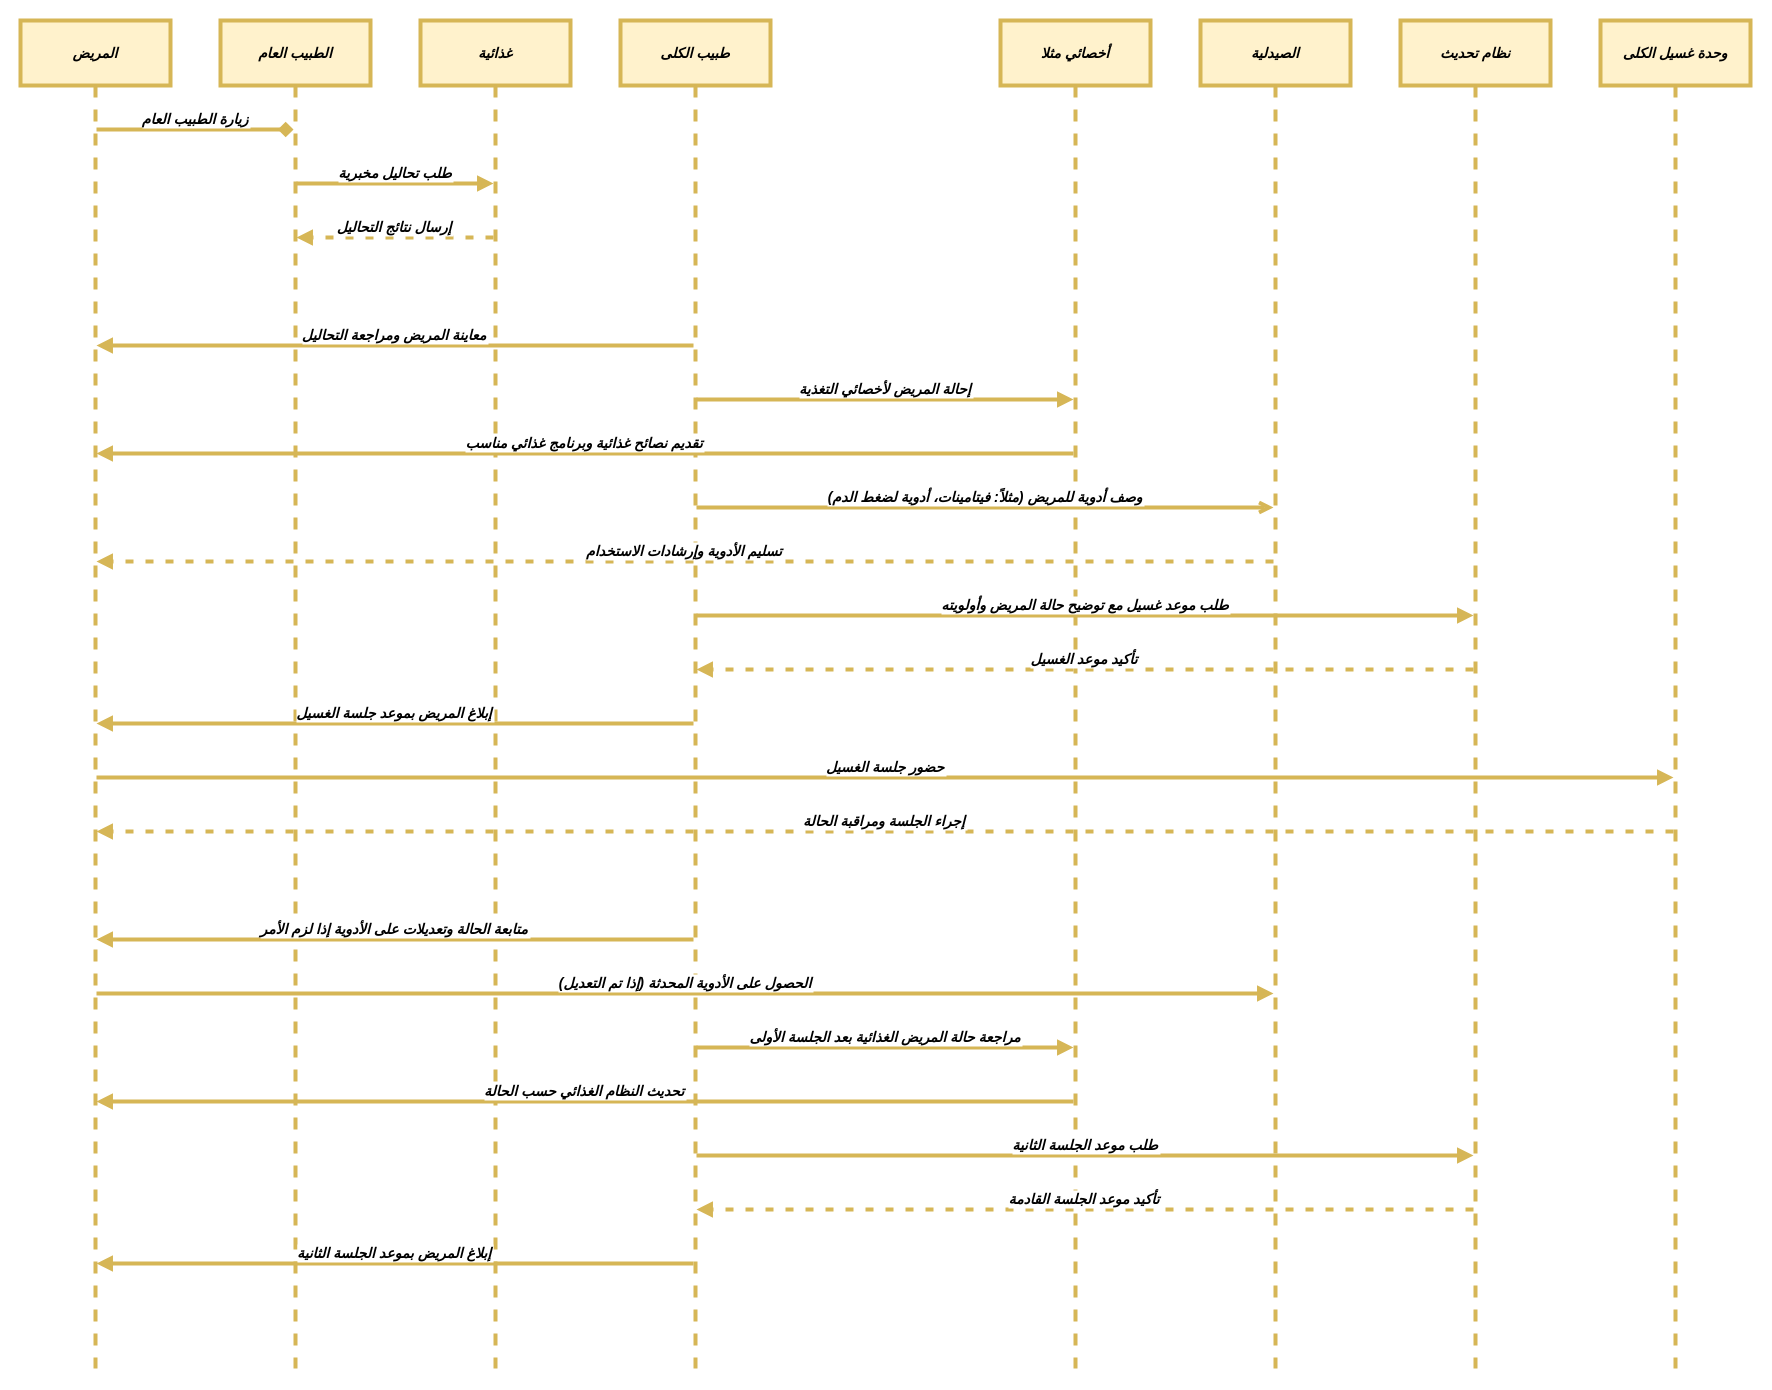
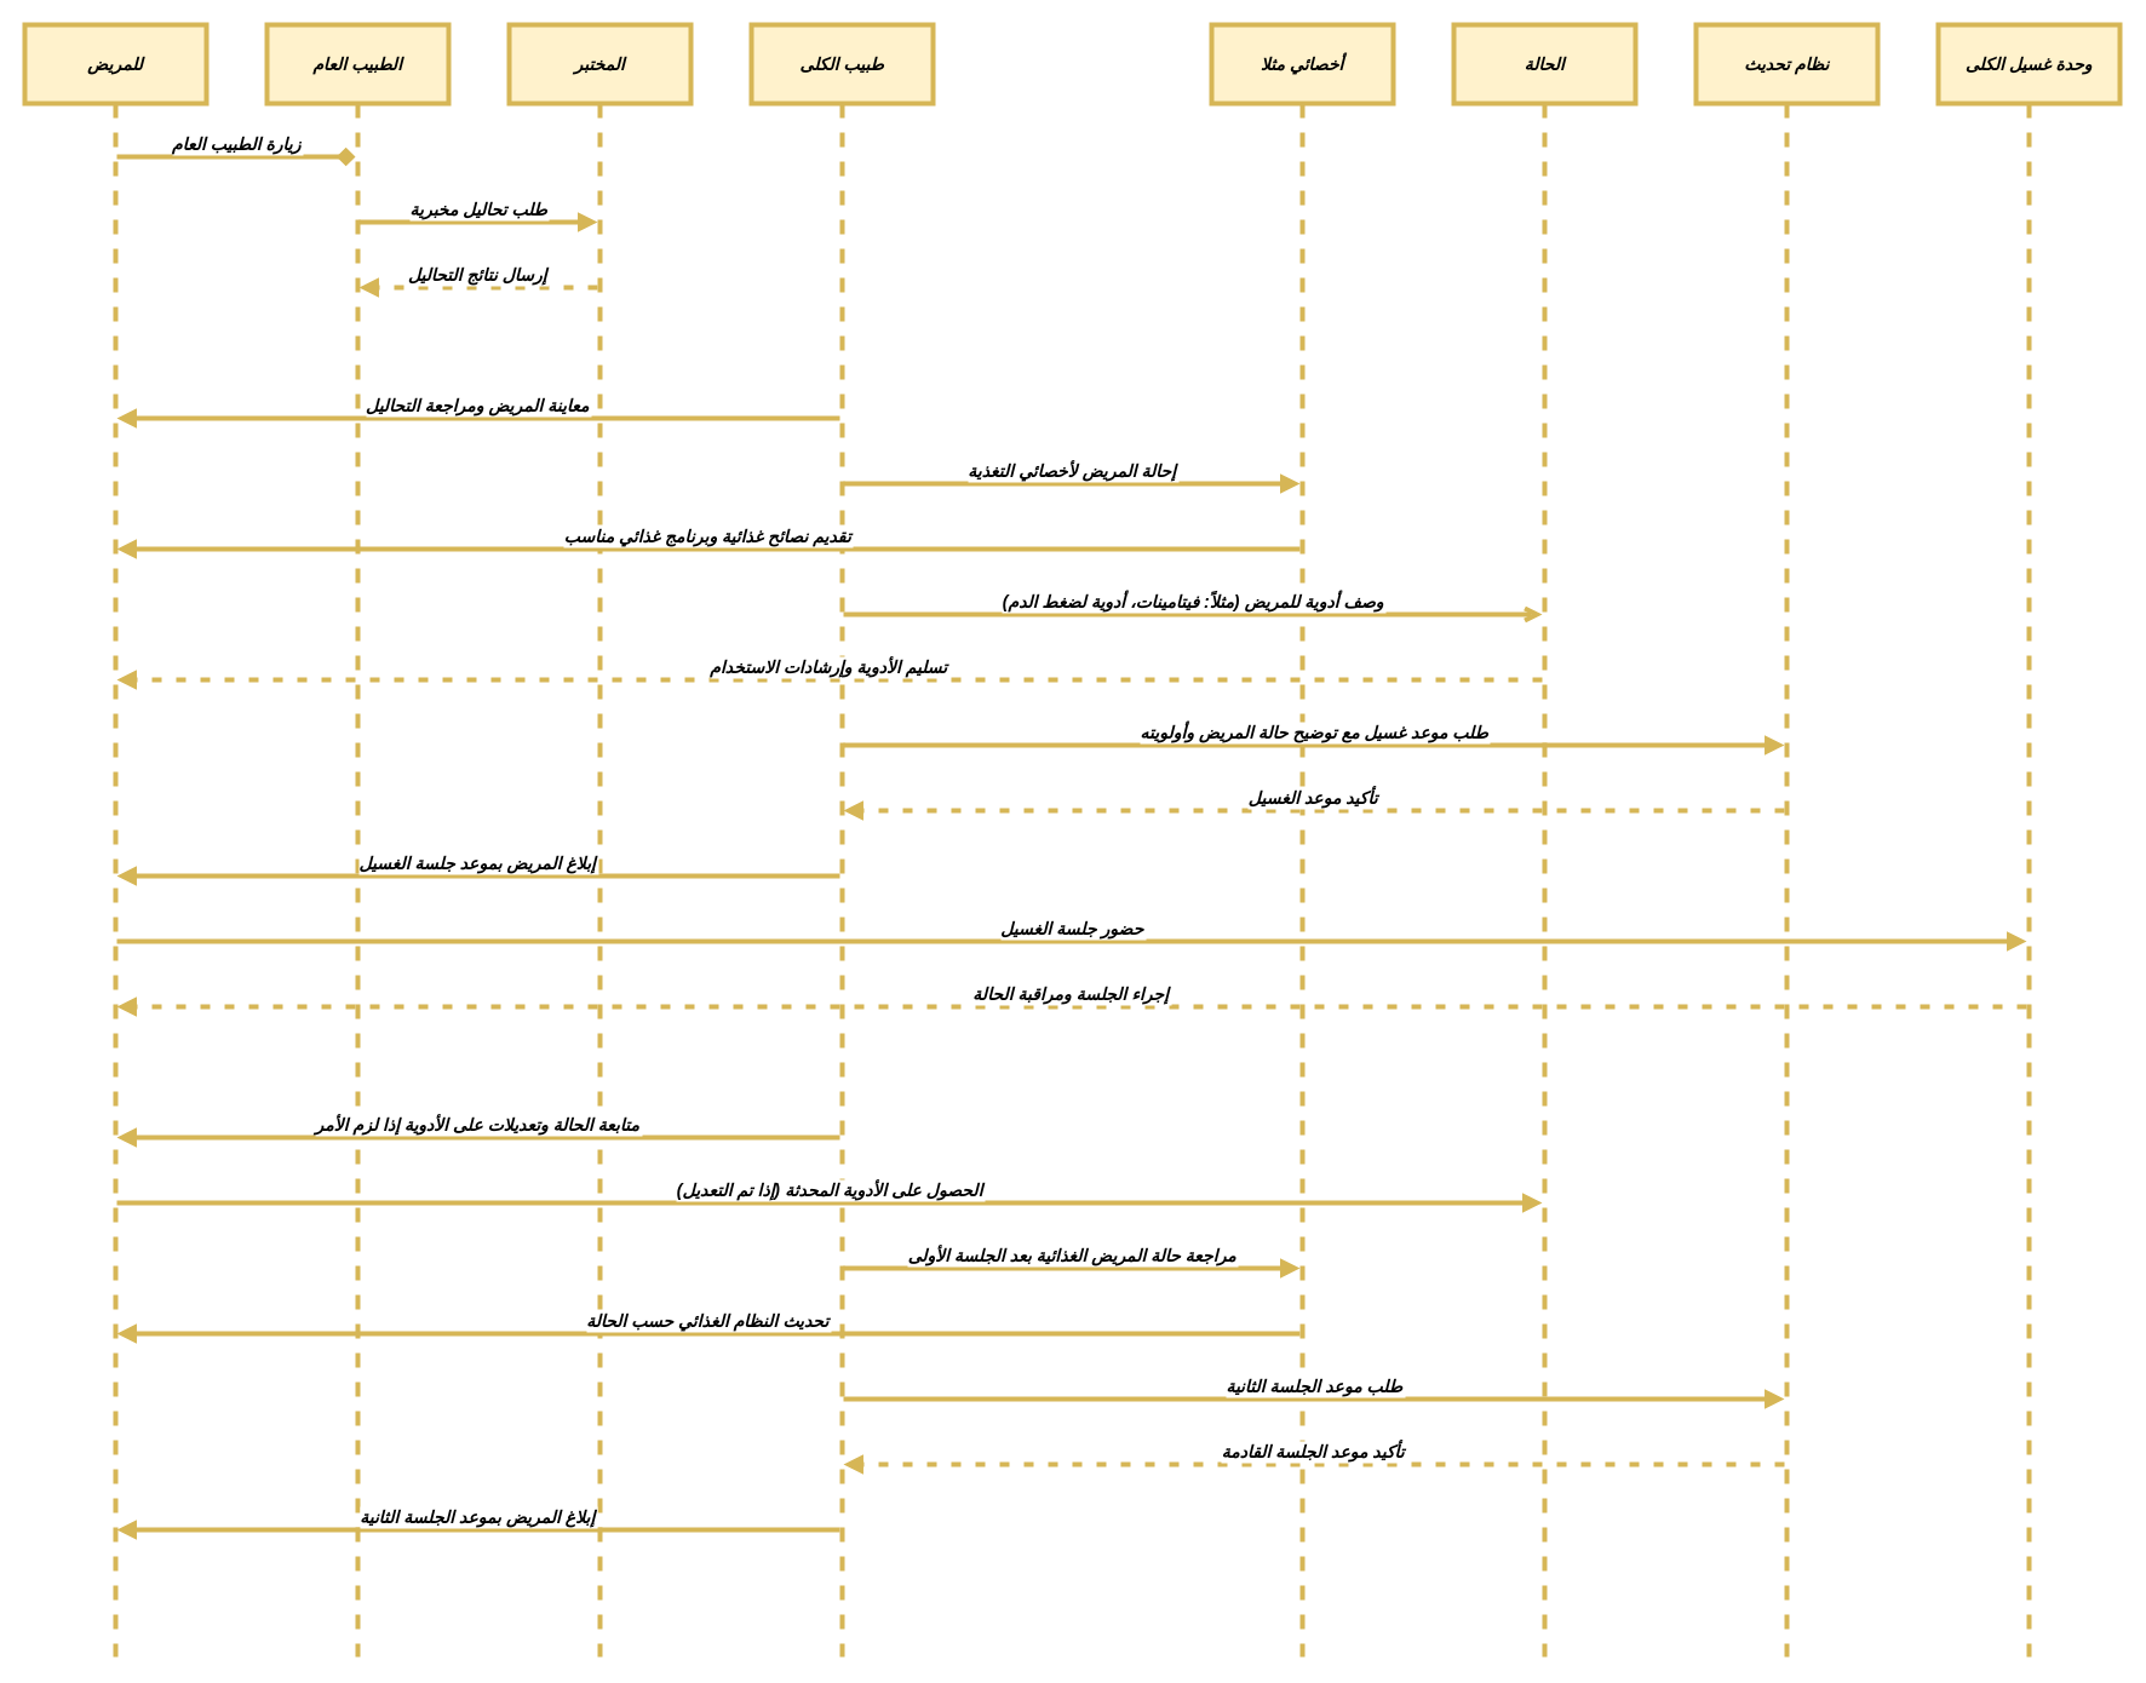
- <mxCell id="3" value="المريض" style="shape=umlLifeline;perimeter=lifelinePerimeter;whiteSpace=wrap;container=1;dropTarget=0;collapsible=0;recursiveResize=0;outlineConnect=0;portConstraint=eastwest;newEdgeStyle={&quot;edgeStyle&quot;:&quot;elbowEdgeStyle&quot;,&quot;elbow&quot;:&quot;vertical&quot;,&quot;curved&quot;:0,&quot;rounded&quot;:0};size=65;fontStyle=3;fontSize=14;fillColor=#fff2cc;strokeColor=#d6b656;strokeWidth=4;movable=1;resizable=1;rotatable=1;deletable=1;editable=1;locked=0;connectable=1;" vertex="1" parent="2"><mxGeometry width="150" height="1348" as="geometry" /></mxCell>
+ <mxCell id="3" value="للمريض" style="shape=umlLifeline;perimeter=lifelinePerimeter;whiteSpace=wrap;container=1;dropTarget=0;collapsible=0;recursiveResize=0;outlineConnect=0;portConstraint=eastwest;newEdgeStyle={&quot;edgeStyle&quot;:&quot;elbowEdgeStyle&quot;,&quot;elbow&quot;:&quot;vertical&quot;,&quot;curved&quot;:0,&quot;rounded&quot;:0};size=65;fontStyle=3;fontSize=14;fillColor=#fff2cc;strokeColor=#d6b656;strokeWidth=4;movable=1;resizable=1;rotatable=1;deletable=1;editable=1;locked=0;connectable=1;" vertex="1" parent="2"><mxGeometry width="150" height="1348" as="geometry" /></mxCell>
- <mxCell id="5" value="غذائية" style="shape=umlLifeline;perimeter=lifelinePerimeter;whiteSpace=wrap;container=1;dropTarget=0;collapsible=0;recursiveResize=0;outlineConnect=0;portConstraint=eastwest;newEdgeStyle={&quot;edgeStyle&quot;:&quot;elbowEdgeStyle&quot;,&quot;elbow&quot;:&quot;vertical&quot;,&quot;curved&quot;:0,&quot;rounded&quot;:0};size=65;fontStyle=3;fontSize=14;fillColor=#fff2cc;strokeColor=#d6b656;strokeWidth=4;movable=1;resizable=1;rotatable=1;deletable=1;editable=1;locked=0;connectable=1;" vertex="1" parent="2"><mxGeometry x="400" width="150" height="1348" as="geometry" /></mxCell>
+ <mxCell id="5" value="المختبر" style="shape=umlLifeline;perimeter=lifelinePerimeter;whiteSpace=wrap;container=1;dropTarget=0;collapsible=0;recursiveResize=0;outlineConnect=0;portConstraint=eastwest;newEdgeStyle={&quot;edgeStyle&quot;:&quot;elbowEdgeStyle&quot;,&quot;elbow&quot;:&quot;vertical&quot;,&quot;curved&quot;:0,&quot;rounded&quot;:0};size=65;fontStyle=3;fontSize=14;fillColor=#fff2cc;strokeColor=#d6b656;strokeWidth=4;movable=1;resizable=1;rotatable=1;deletable=1;editable=1;locked=0;connectable=1;" vertex="1" parent="2"><mxGeometry x="400" width="150" height="1348" as="geometry" /></mxCell>
- <mxCell id="8" value="الصيدلية" style="shape=umlLifeline;perimeter=lifelinePerimeter;whiteSpace=wrap;container=1;dropTarget=0;collapsible=0;recursiveResize=0;outlineConnect=0;portConstraint=eastwest;newEdgeStyle={&quot;edgeStyle&quot;:&quot;elbowEdgeStyle&quot;,&quot;elbow&quot;:&quot;vertical&quot;,&quot;curved&quot;:0,&quot;rounded&quot;:0};size=65;fontStyle=3;fontSize=14;fillColor=#fff2cc;strokeColor=#d6b656;strokeWidth=4;movable=1;resizable=1;rotatable=1;deletable=1;editable=1;locked=0;connectable=1;" vertex="1" parent="2"><mxGeometry x="1180" width="150" height="1348" as="geometry" /></mxCell>
+ <mxCell id="8" value="الحالة" style="shape=umlLifeline;perimeter=lifelinePerimeter;whiteSpace=wrap;container=1;dropTarget=0;collapsible=0;recursiveResize=0;outlineConnect=0;portConstraint=eastwest;newEdgeStyle={&quot;edgeStyle&quot;:&quot;elbowEdgeStyle&quot;,&quot;elbow&quot;:&quot;vertical&quot;,&quot;curved&quot;:0,&quot;rounded&quot;:0};size=65;fontStyle=3;fontSize=14;fillColor=#fff2cc;strokeColor=#d6b656;strokeWidth=4;movable=1;resizable=1;rotatable=1;deletable=1;editable=1;locked=0;connectable=1;" vertex="1" parent="2"><mxGeometry x="1180" width="150" height="1348" as="geometry" /></mxCell>
